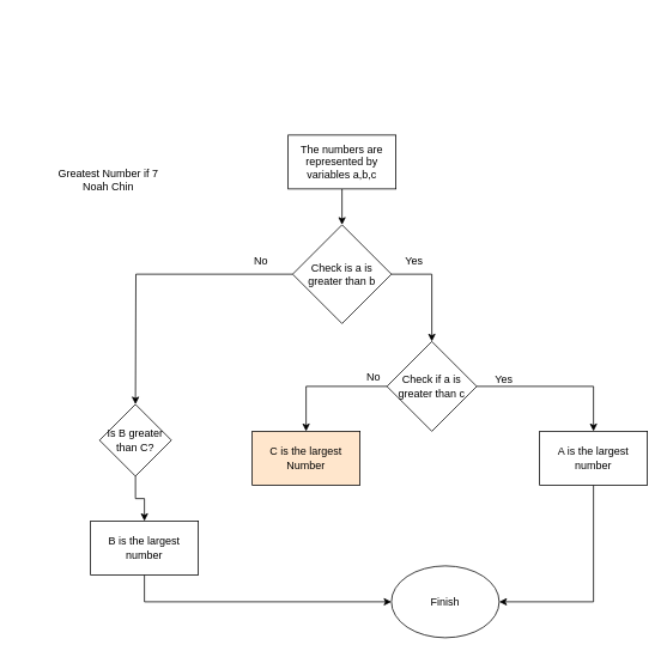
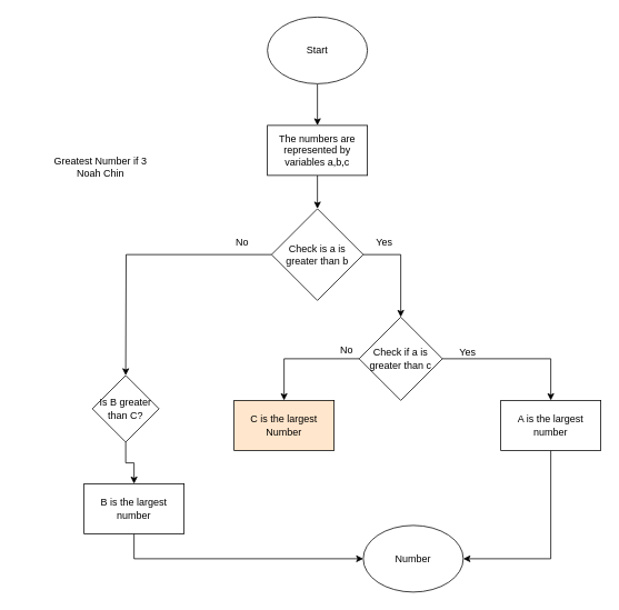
+ <mxCell id="3" value="Start" style="ellipse;whiteSpace=wrap;html=1;" vertex="1" parent="1"><mxGeometry x="320" y="20" width="120" height="80" as="geometry" /></mxCell>
+ <mxCell id="2" style="edgeStyle=orthogonalEdgeStyle;rounded=0;orthogonalLoop=1;jettySize=auto;html=1;exitX=0.5;exitY=1;exitDx=0;exitDy=0;entryX=0.5;entryY=0;entryDx=0;entryDy=0;" edge="1" parent="1" source="3" target="5"><mxGeometry relative="1" as="geometry" /></mxCell>
- <mxCell id="20" value="Greatest Number if 7&lt;br&gt;Noah Chin" style="text;html=1;strokeColor=none;fillColor=none;align=center;verticalAlign=middle;whiteSpace=wrap;rounded=0;" vertex="1" parent="1"><mxGeometry x="20" y="110" width="200" height="180" as="geometry" /></mxCell>
+ <mxCell id="20" value="Greatest Number if 3&lt;br&gt;Noah Chin" style="text;html=1;strokeColor=none;fillColor=none;align=center;verticalAlign=middle;whiteSpace=wrap;rounded=0;" vertex="1" parent="1"><mxGeometry x="20" y="110" width="200" height="180" as="geometry" /></mxCell>
- <mxCell id="9" value="Finish" style="ellipse;whiteSpace=wrap;html=1;" vertex="1" parent="1"><mxGeometry x="435" y="630" width="120" height="80" as="geometry" /></mxCell>
+ <mxCell id="9" value="Number" style="ellipse;whiteSpace=wrap;html=1;" vertex="1" parent="1"><mxGeometry x="435" y="630" width="120" height="80" as="geometry" /></mxCell>
